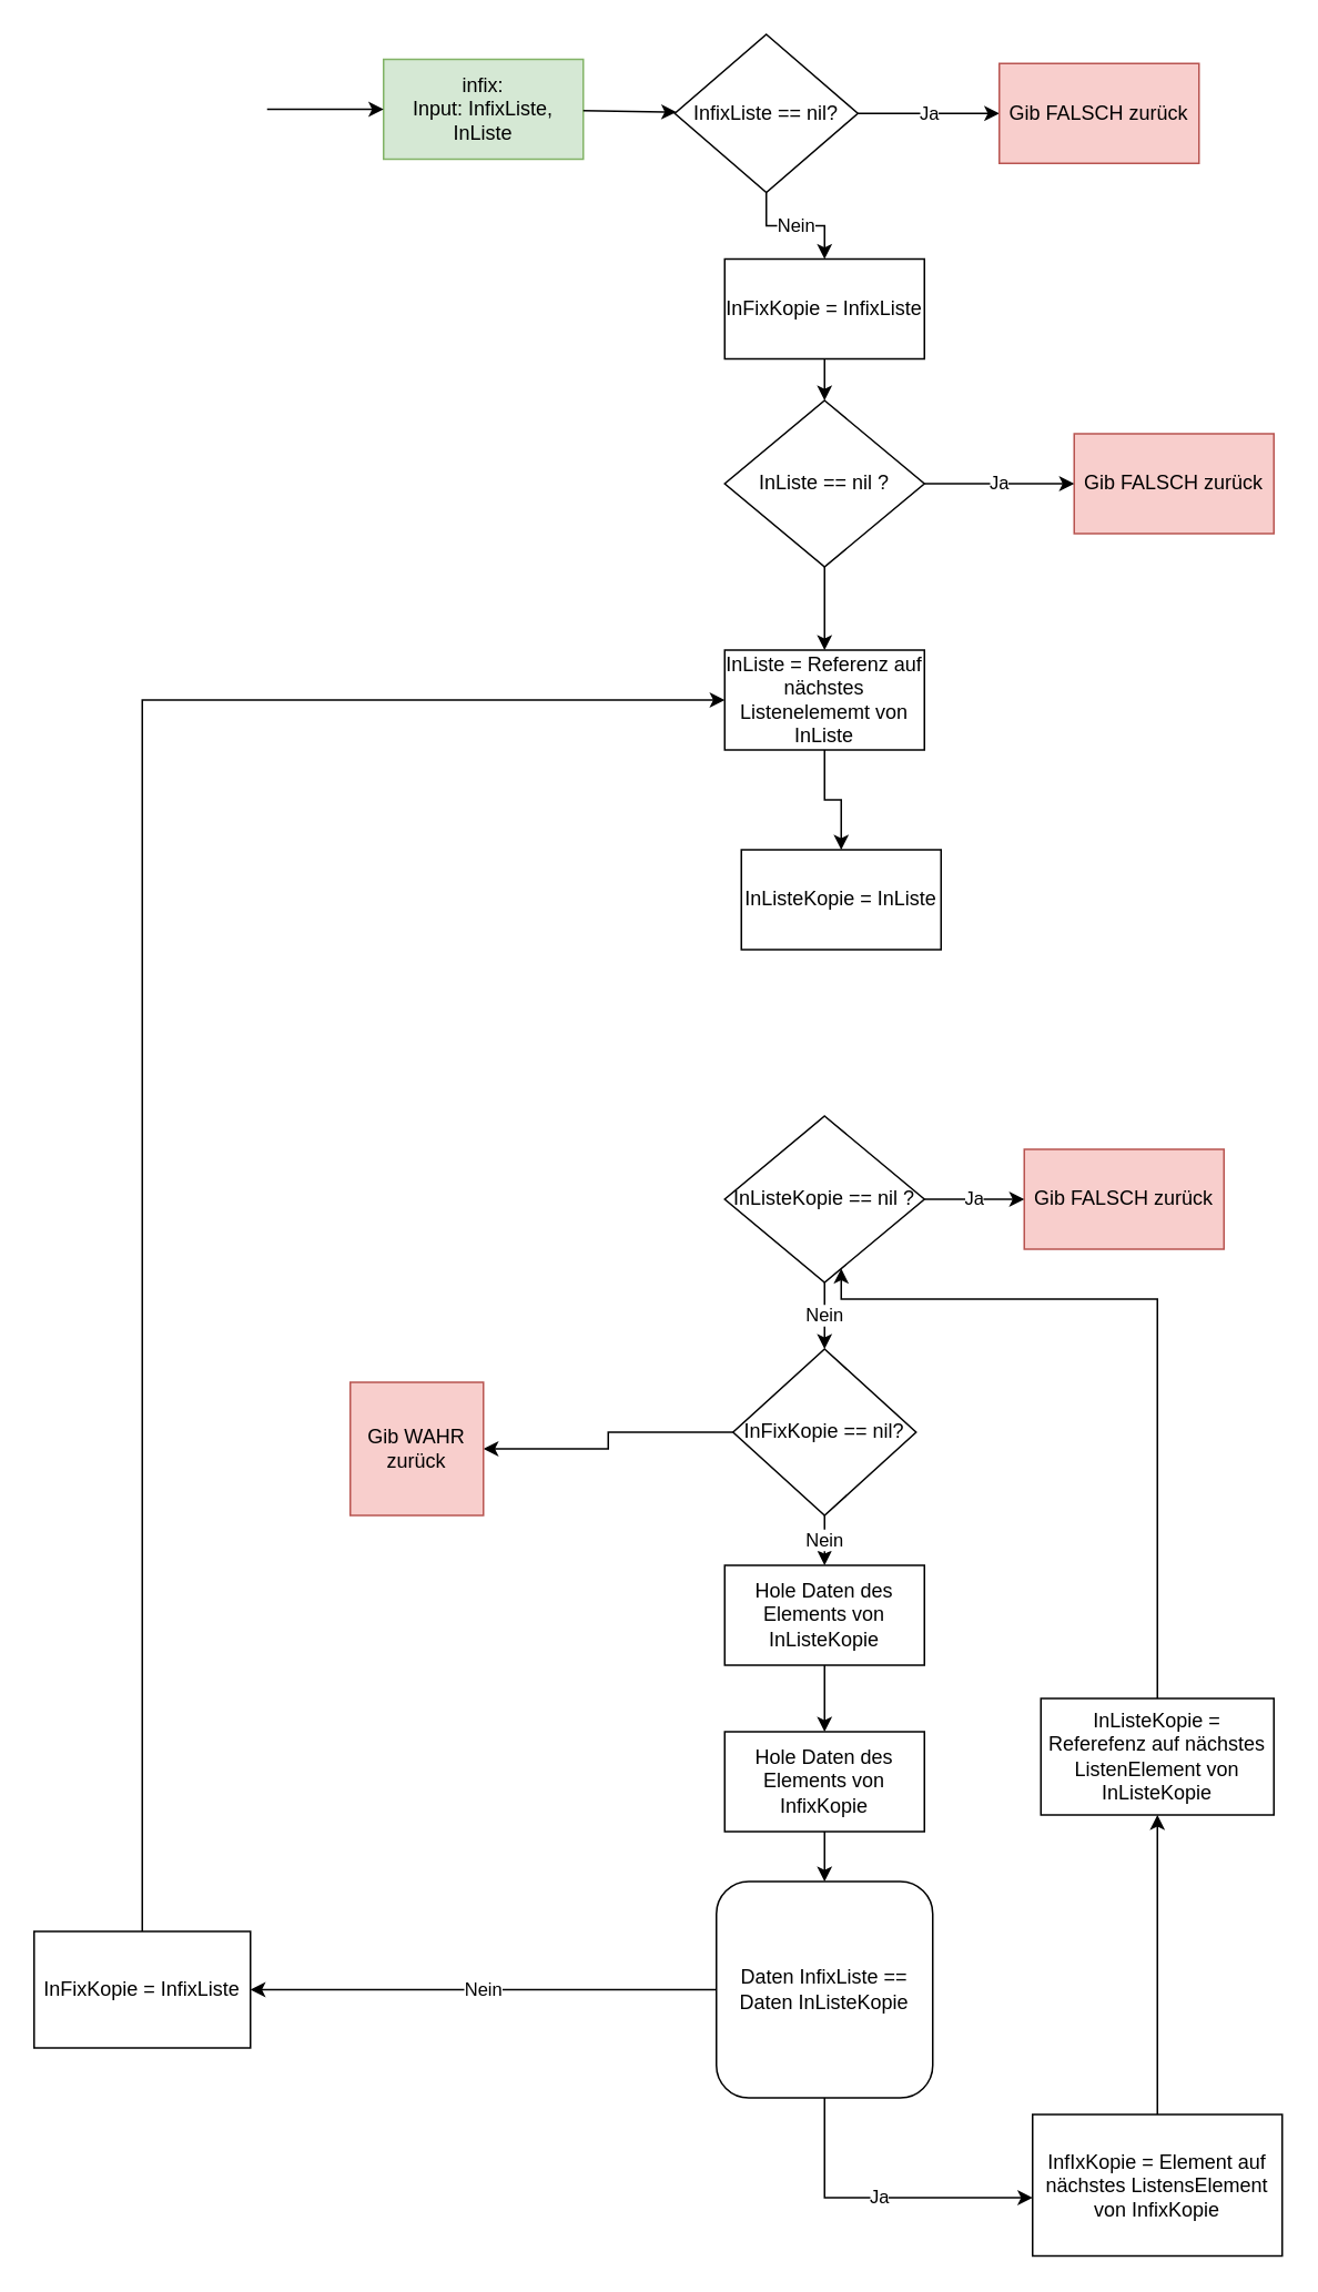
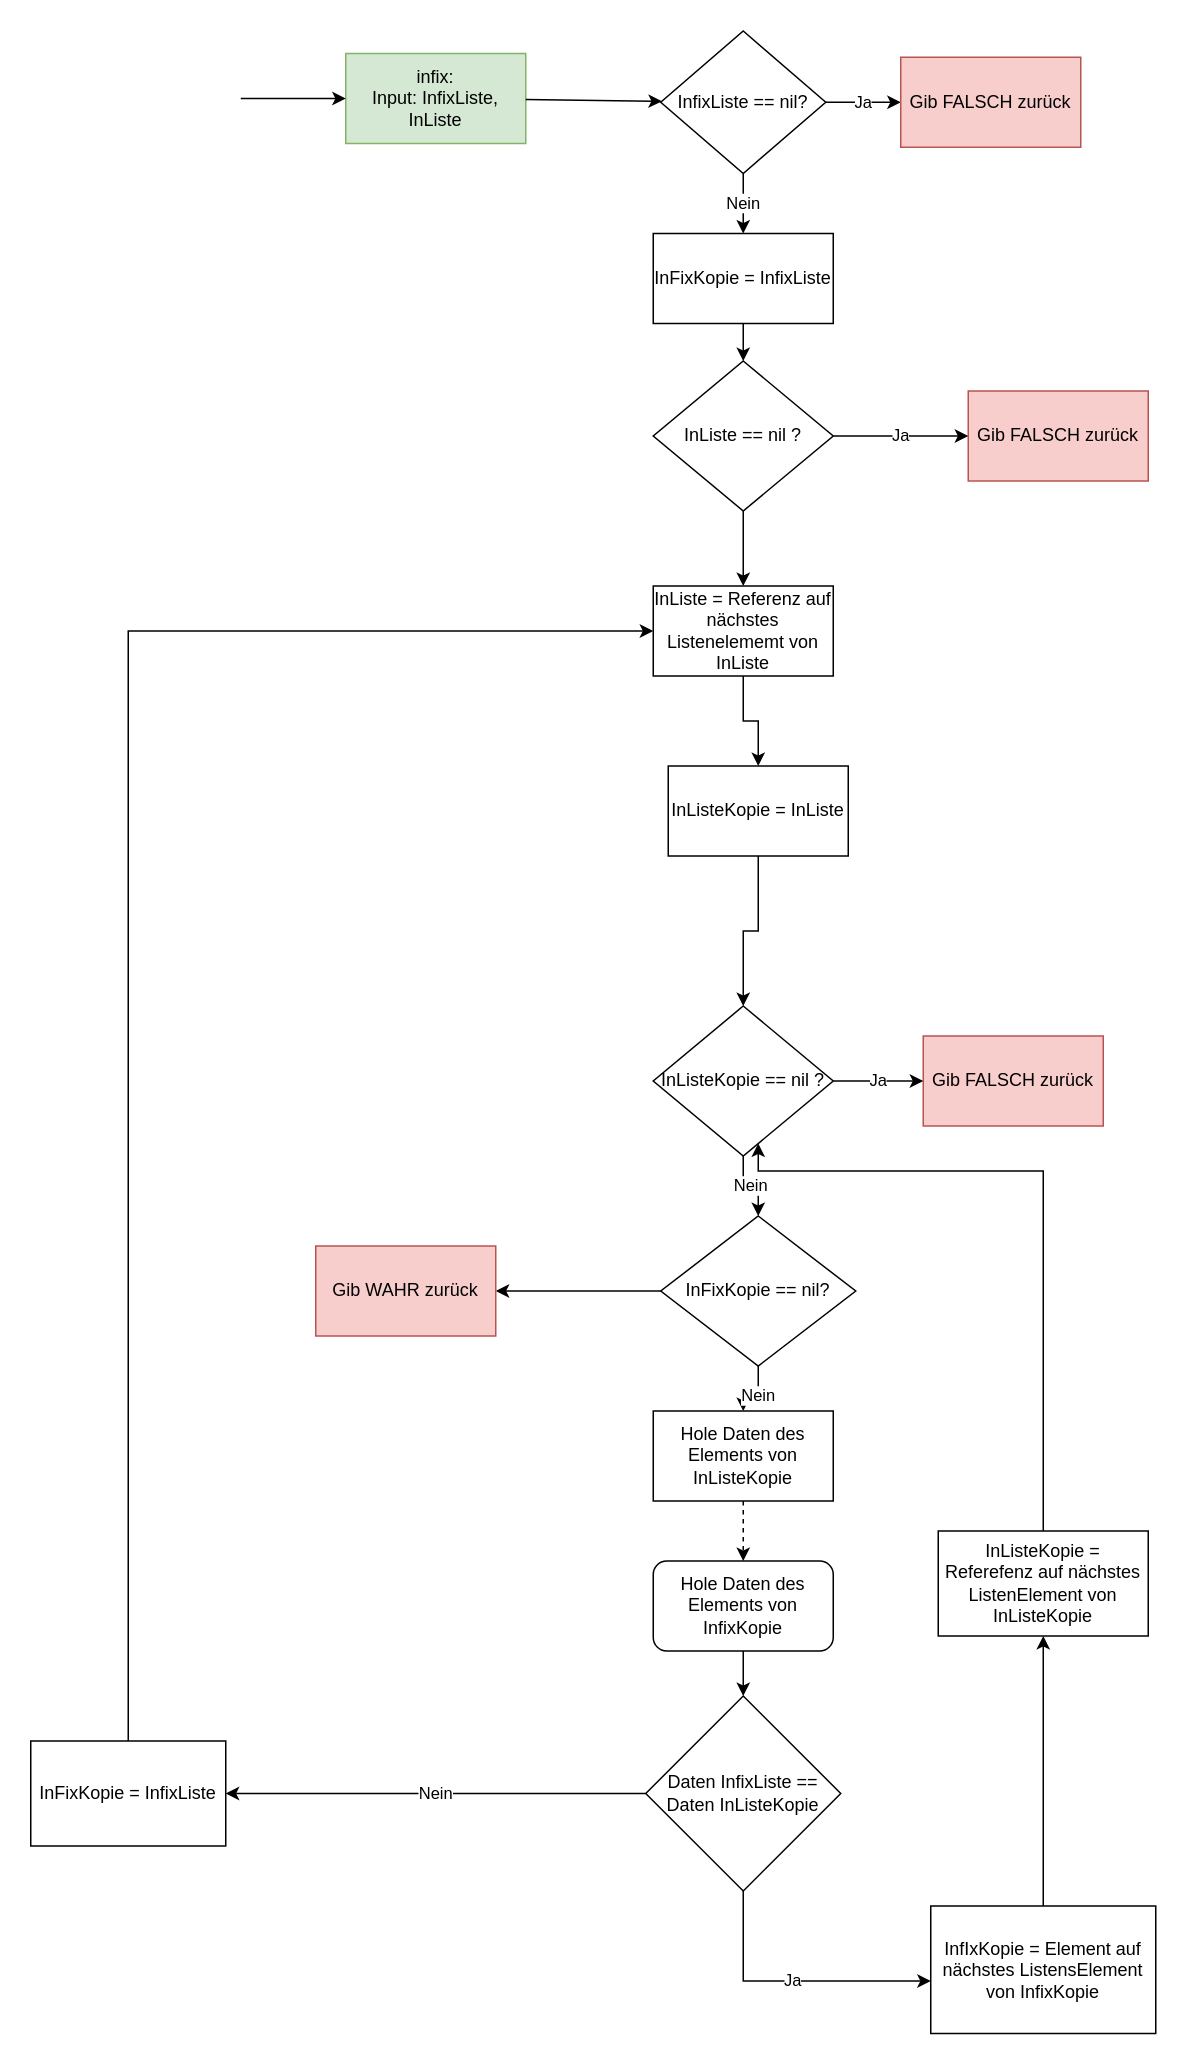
- <mxCell id="6" value="InfixListe == nil?" style="rhombus;whiteSpace=wrap;html=1;" parent="1" vertex="1"><mxGeometry x="405" y="20" width="110" height="95" as="geometry" /></mxCell>
+ <mxCell id="6" value="InfixListe == nil?" style="rhombus;whiteSpace=wrap;html=1;" parent="1" vertex="1"><mxGeometry x="440" y="20" width="110" height="95" as="geometry" /></mxCell>
+ <mxCell id="38" style="edgeStyle=orthogonalEdgeStyle;rounded=0;orthogonalLoop=1;jettySize=auto;html=1;" parent="1" source="39" target="12" edge="1"><mxGeometry relative="1" as="geometry" /></mxCell>
- <mxCell id="28" value="InFixKopie == nil?" style="rhombus;whiteSpace=wrap;html=1;" parent="1" vertex="1"><mxGeometry x="440" y="810" width="110" height="100" as="geometry" /></mxCell>
+ <mxCell id="28" value="InFixKopie == nil?" style="rhombus;whiteSpace=wrap;html=1;" parent="1" vertex="1"><mxGeometry x="440" y="810" width="130" height="100" as="geometry" /></mxCell>
- <mxCell id="37" value="Gib WAHR zurück" style="rounded=0;whiteSpace=wrap;html=1;fillColor=#f8cecc;strokeColor=#b85450;" parent="1" vertex="1"><mxGeometry x="210" y="830" width="80" height="80" as="geometry" /></mxCell>
+ <mxCell id="37" value="Gib WAHR zurück" style="rounded=0;whiteSpace=wrap;html=1;fillColor=#f8cecc;strokeColor=#b85450;" parent="1" vertex="1"><mxGeometry x="210" y="830" width="120" height="60" as="geometry" /></mxCell>
- <mxCell id="15" style="edgeStyle=orthogonalEdgeStyle;rounded=0;orthogonalLoop=1;jettySize=auto;html=1;" parent="1" source="16" target="14" edge="1"><mxGeometry relative="1" as="geometry" /></mxCell>
+ <mxCell id="15" style="edgeStyle=orthogonalEdgeStyle;rounded=0;orthogonalLoop=1;jettySize=auto;html=1;dashed=1;" parent="1" source="16" target="14" edge="1"><mxGeometry relative="1" as="geometry" /></mxCell>
- <mxCell id="14" value="Hole Daten des Elements von InfixKopie" style="rounded=0;whiteSpace=wrap;html=1;" parent="1" vertex="1"><mxGeometry x="435" y="1040" width="120" height="60" as="geometry" /></mxCell>
+ <mxCell id="14" value="Hole Daten des Elements von InfixKopie" style="whiteSpace=wrap;html=1;rounded=1;" parent="1" vertex="1"><mxGeometry x="435" y="1040" width="120" height="60" as="geometry" /></mxCell>
- <mxCell id="19" value="Daten InfixListe == Daten InListeKopie" style="whiteSpace=wrap;html=1;rounded=1;" parent="1" vertex="1"><mxGeometry x="430" y="1130" width="130" height="130" as="geometry" /></mxCell>
+ <mxCell id="19" value="Daten InfixListe == Daten InListeKopie" style="rhombus;whiteSpace=wrap;html=1;" parent="1" vertex="1"><mxGeometry x="430" y="1130" width="130" height="130" as="geometry" /></mxCell>
